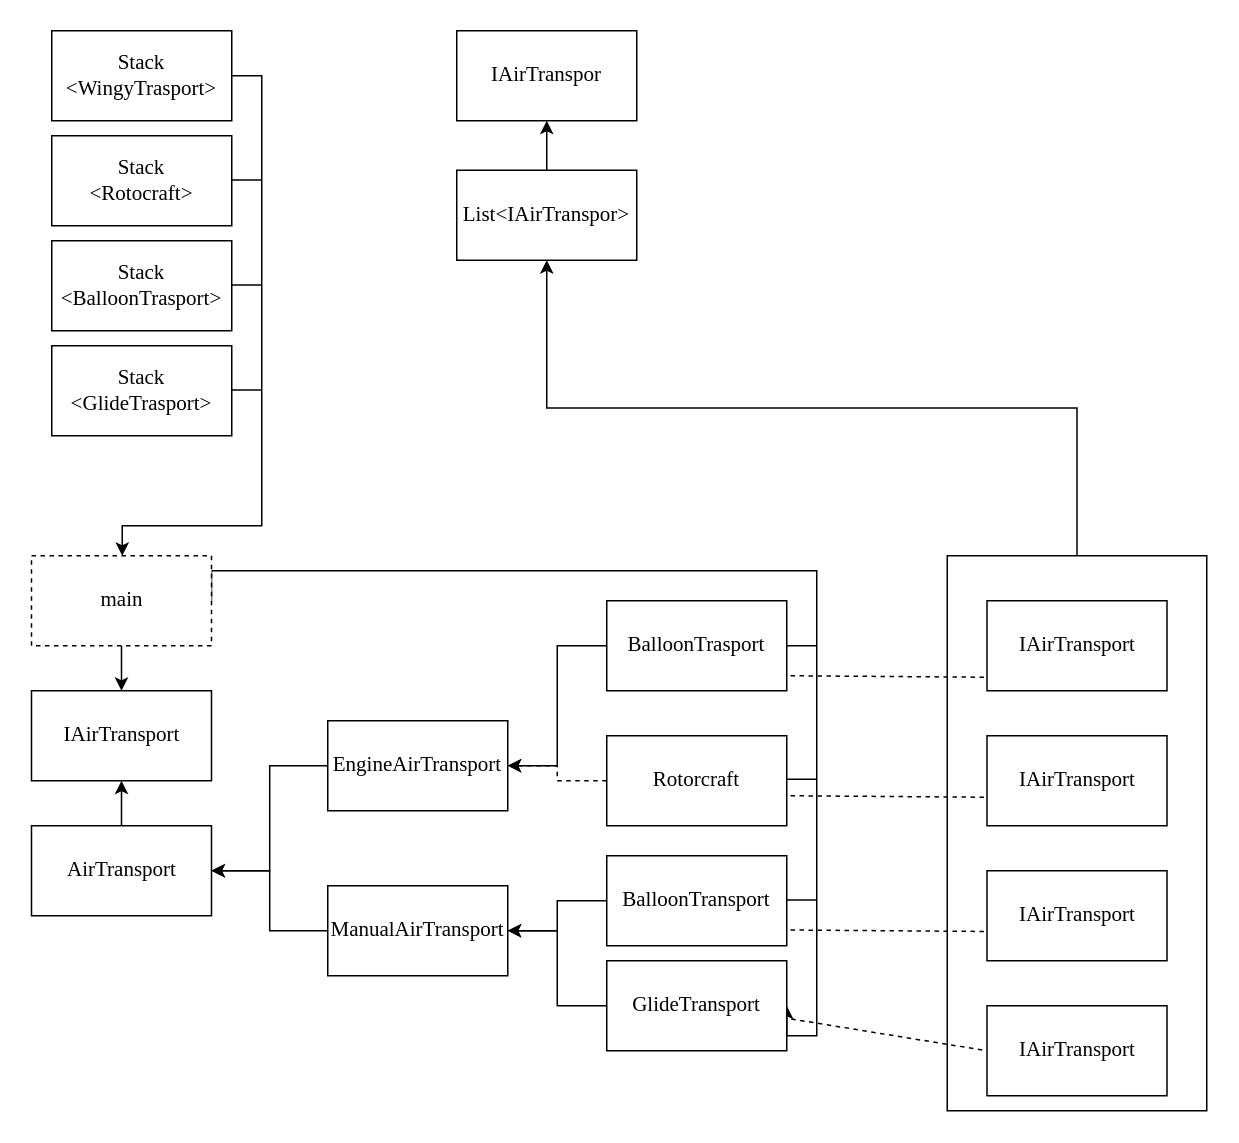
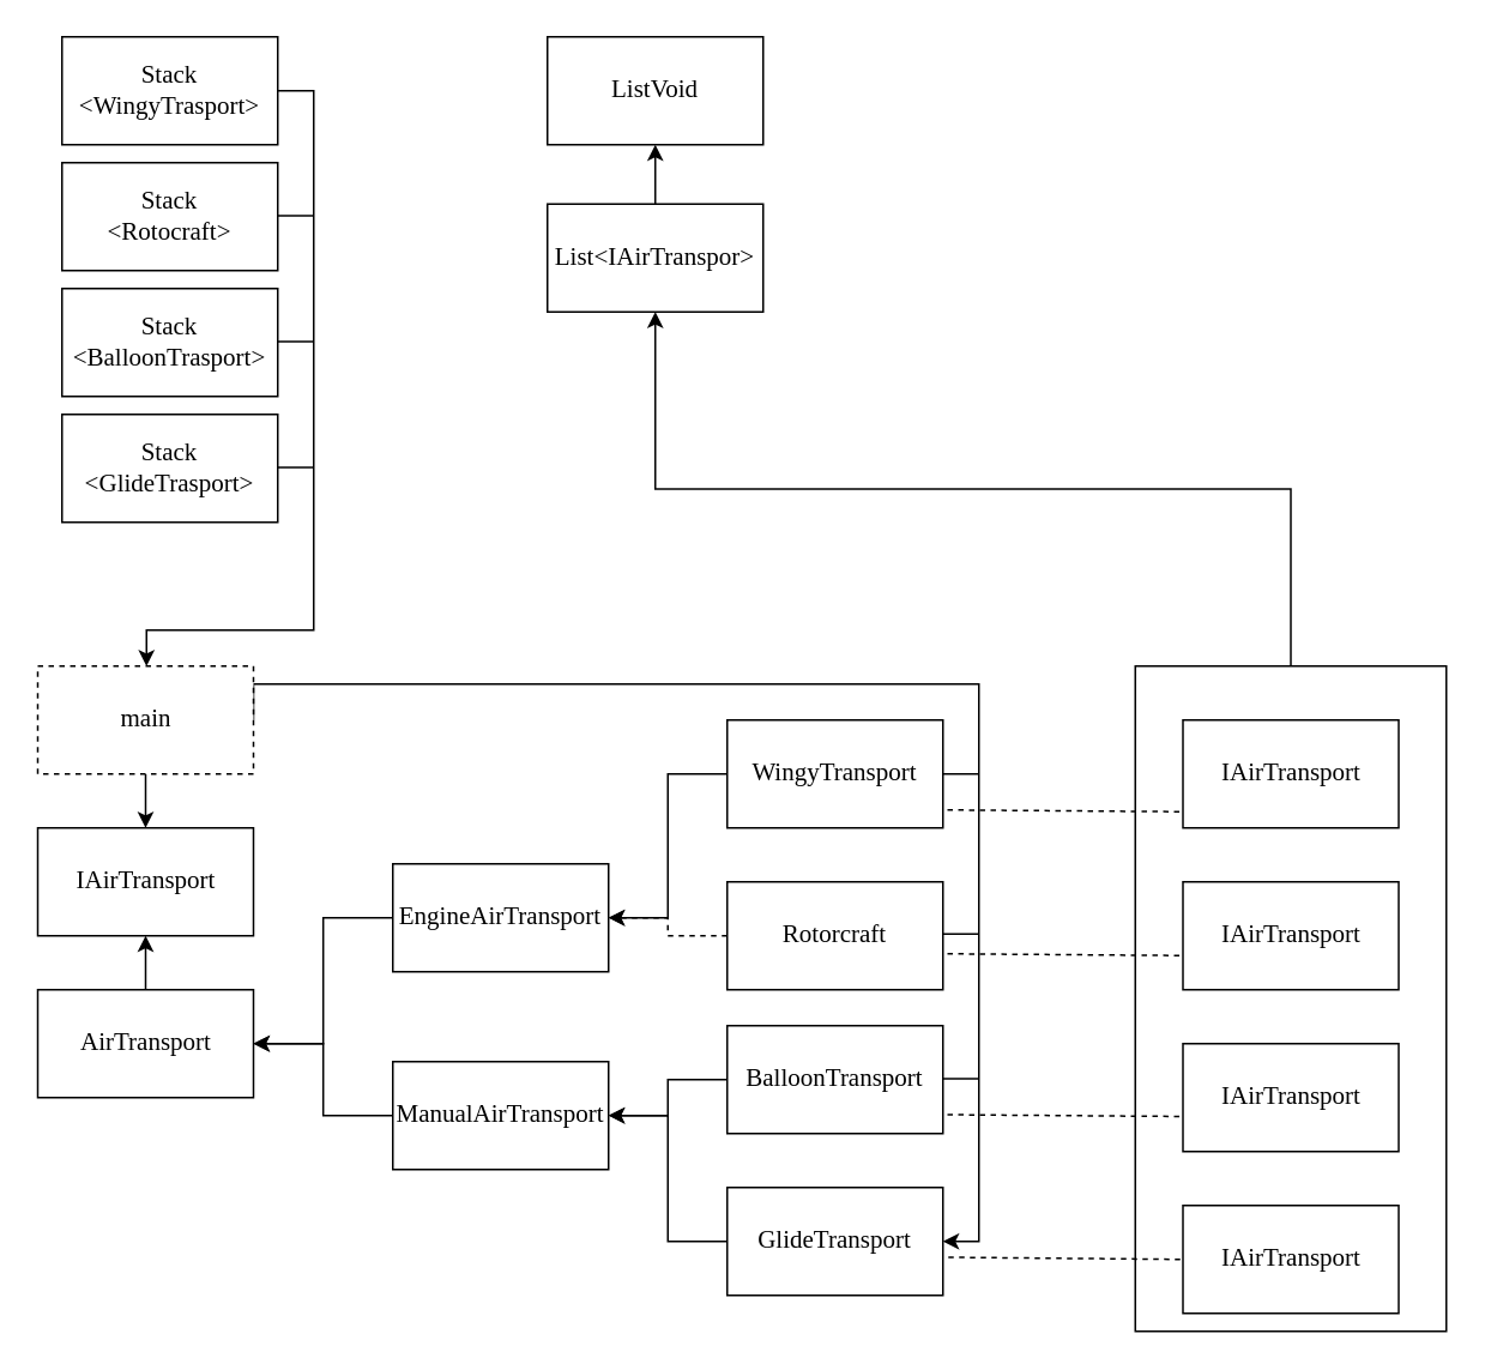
- <mxCell id="31" value="&lt;font style=&quot;font-size: 14px;&quot;&gt;IAirTranspor&lt;/font&gt;" style="rounded=0;whiteSpace=wrap;html=1;fontFamily=Times New Roman;fontSize=14;" parent="1" vertex="1"><mxGeometry x="304" y="20" width="120" height="60" as="geometry" /></mxCell>
+ <mxCell id="31" value="&lt;font style=&quot;font-size: 14px;&quot;&gt;ListVoid&lt;/font&gt;" style="rounded=0;whiteSpace=wrap;html=1;fontFamily=Times New Roman;fontSize=14;" parent="1" vertex="1"><mxGeometry x="304" y="20" width="120" height="60" as="geometry" /></mxCell>
- <mxCell id="13" value="&lt;font style=&quot;font-size: 14px;&quot;&gt;BalloonTrasport&lt;/font&gt;" style="rounded=0;whiteSpace=wrap;html=1;fontFamily=Times New Roman;fontSize=14;" parent="1" vertex="1"><mxGeometry x="404" y="400" width="120" height="60" as="geometry" /></mxCell>
+ <mxCell id="13" value="&lt;font style=&quot;font-size: 14px;&quot;&gt;WingyTransport&lt;/font&gt;" style="rounded=0;whiteSpace=wrap;html=1;fontFamily=Times New Roman;fontSize=14;" parent="1" vertex="1"><mxGeometry x="404" y="400" width="120" height="60" as="geometry" /></mxCell>
- <mxCell id="19" value="&lt;font style=&quot;font-size: 14px;&quot;&gt;GlideTransport&lt;/font&gt;" style="rounded=0;whiteSpace=wrap;html=1;fontFamily=Times New Roman;fontSize=14;" parent="1" vertex="1"><mxGeometry x="404" y="640" width="120" height="60" as="geometry" /></mxCell>
+ <mxCell id="19" value="&lt;font style=&quot;font-size: 14px;&quot;&gt;GlideTransport&lt;/font&gt;" style="rounded=0;whiteSpace=wrap;html=1;fontFamily=Times New Roman;fontSize=14;" parent="1" vertex="1"><mxGeometry x="404" y="660" width="120" height="60" as="geometry" /></mxCell>
